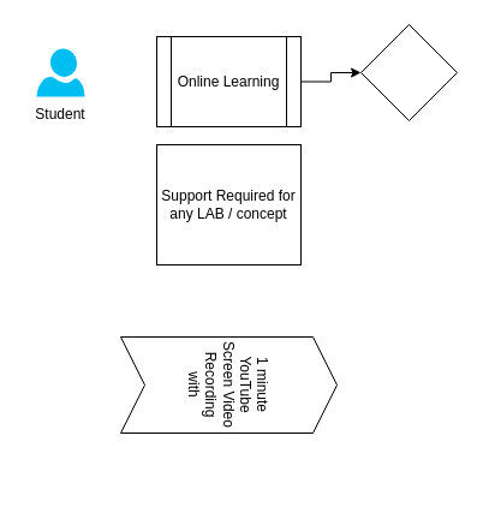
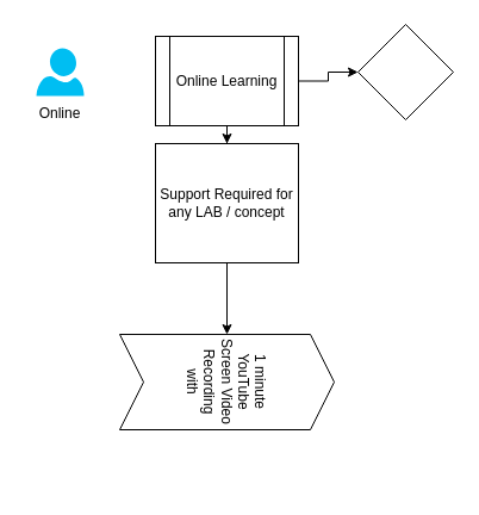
- <mxCell id="6" value="Student" style="text;html=1;strokeColor=none;fillColor=none;align=center;verticalAlign=middle;whiteSpace=wrap;rounded=0;" parent="1" vertex="1"><mxGeometry x="20" y="80" width="60" height="30" as="geometry" /></mxCell>
+ <mxCell id="6" value="Online" style="text;html=1;strokeColor=none;fillColor=none;align=center;verticalAlign=middle;whiteSpace=wrap;rounded=0;" parent="1" vertex="1"><mxGeometry x="20" y="80" width="60" height="30" as="geometry" /></mxCell>
+ <mxCell id="4" value="" style="edgeStyle=orthogonalEdgeStyle;rounded=0;orthogonalLoop=1;jettySize=auto;html=1;" parent="1" source="5" target="9" edge="1"><mxGeometry relative="1" as="geometry" /></mxCell>
+ <mxCell id="8" value="" style="edgeStyle=orthogonalEdgeStyle;rounded=0;orthogonalLoop=1;jettySize=auto;html=1;" parent="1" source="9" target="10" edge="1"><mxGeometry relative="1" as="geometry" /></mxCell>
